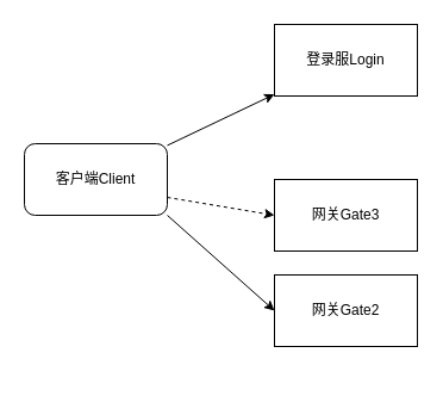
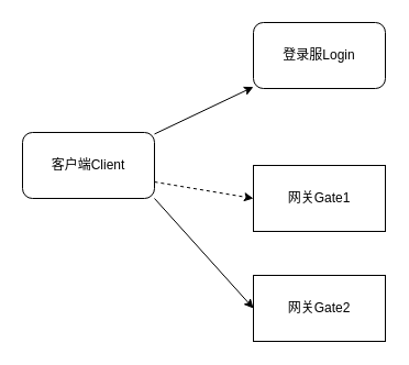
- <mxCell id="6" value="登录服Login" style="rounded=0;whiteSpace=wrap;html=1;" parent="1" vertex="1"><mxGeometry x="230" y="20" width="120" height="60" as="geometry" /></mxCell>
+ <mxCell id="6" value="登录服Login" style="whiteSpace=wrap;html=1;rounded=1;" parent="1" vertex="1"><mxGeometry x="230" y="20" width="120" height="60" as="geometry" /></mxCell>
- <mxCell id="7" value="网关Gate3" style="rounded=0;whiteSpace=wrap;html=1;" parent="1" vertex="1"><mxGeometry x="230" y="150" width="120" height="60" as="geometry" /></mxCell>
+ <mxCell id="7" value="网关Gate1" style="rounded=0;whiteSpace=wrap;html=1;" parent="1" vertex="1"><mxGeometry x="230" y="150" width="120" height="60" as="geometry" /></mxCell>
- <mxCell id="8" value="网关Gate2" style="rounded=0;whiteSpace=wrap;html=1;" parent="1" vertex="1"><mxGeometry x="230" y="230" width="120" height="60" as="geometry" /></mxCell>
+ <mxCell id="8" value="网关Gate2" style="rounded=0;whiteSpace=wrap;html=1;" parent="1" vertex="1"><mxGeometry x="230" y="250" width="120" height="60" as="geometry" /></mxCell>
